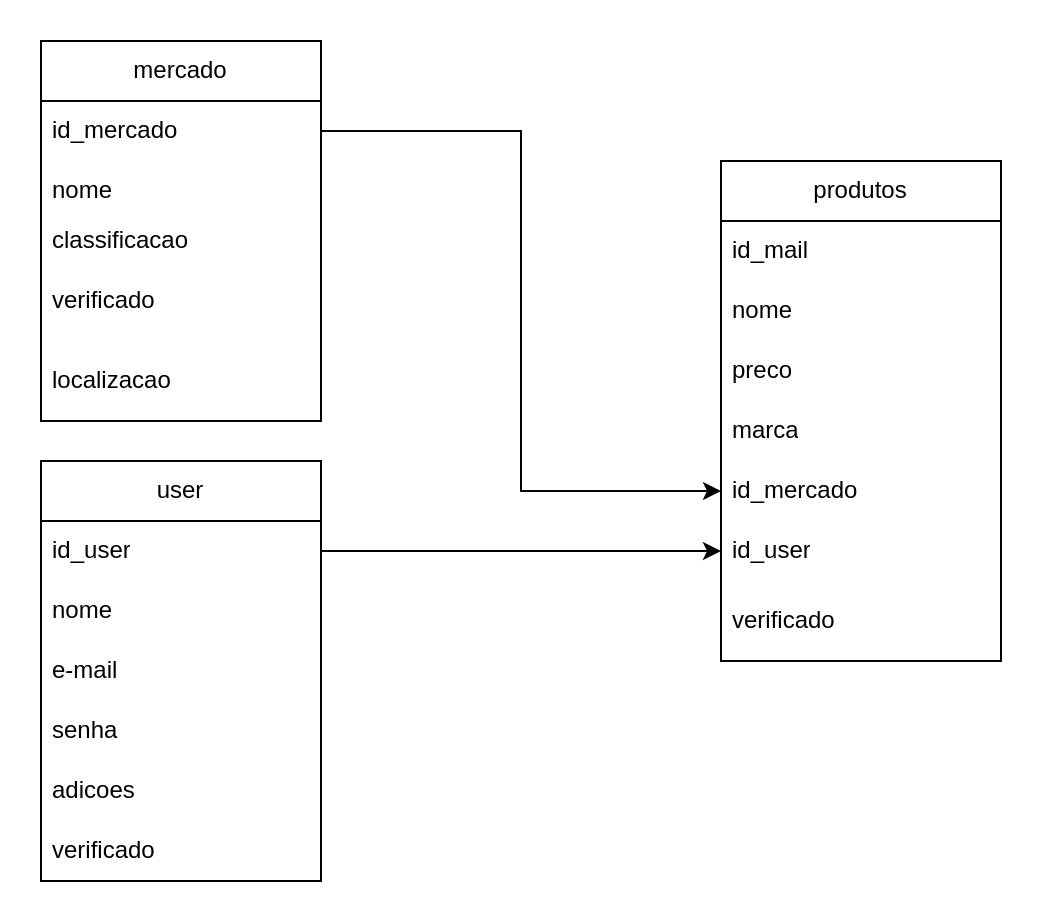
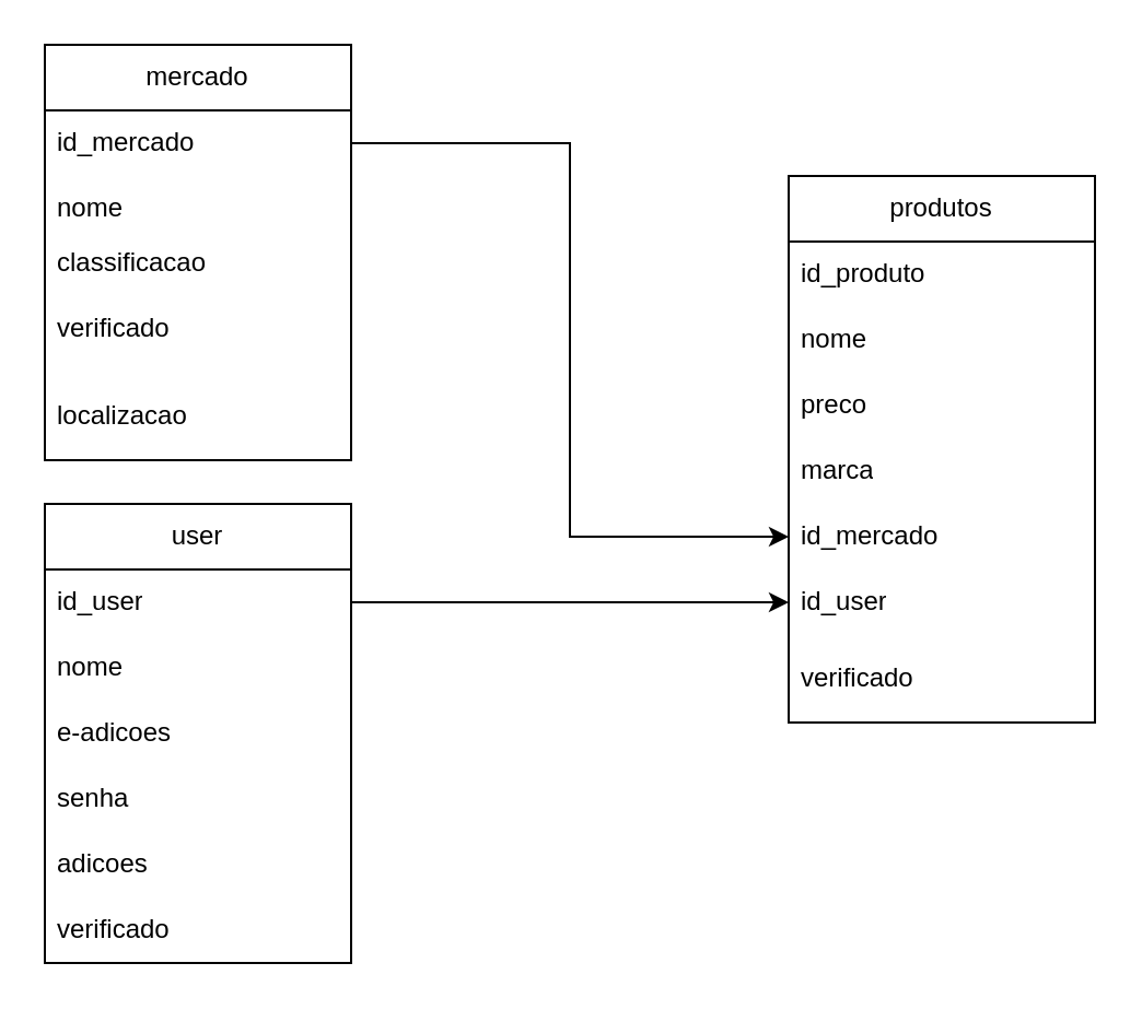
- <mxCell id="16" value="id_mail" style="text;strokeColor=none;fillColor=none;align=left;verticalAlign=middle;spacingLeft=4;spacingRight=4;overflow=hidden;points=[[0,0.5],[1,0.5]];portConstraint=eastwest;rotatable=0;whiteSpace=wrap;html=1;" parent="15" vertex="1"><mxGeometry y="30" width="140" height="30" as="geometry" /></mxCell>
+ <mxCell id="16" value="id_produto" style="text;strokeColor=none;fillColor=none;align=left;verticalAlign=middle;spacingLeft=4;spacingRight=4;overflow=hidden;points=[[0,0.5],[1,0.5]];portConstraint=eastwest;rotatable=0;whiteSpace=wrap;html=1;" parent="15" vertex="1"><mxGeometry y="30" width="140" height="30" as="geometry" /></mxCell>
- <mxCell id="5" value="e-mail" style="text;strokeColor=none;fillColor=none;align=left;verticalAlign=middle;spacingLeft=4;spacingRight=4;overflow=hidden;points=[[0,0.5],[1,0.5]];portConstraint=eastwest;rotatable=0;whiteSpace=wrap;html=1;" parent="2" vertex="1"><mxGeometry y="90" width="140" height="30" as="geometry" /></mxCell>
+ <mxCell id="5" value="e-adicoes" style="text;strokeColor=none;fillColor=none;align=left;verticalAlign=middle;spacingLeft=4;spacingRight=4;overflow=hidden;points=[[0,0.5],[1,0.5]];portConstraint=eastwest;rotatable=0;whiteSpace=wrap;html=1;" parent="2" vertex="1"><mxGeometry y="90" width="140" height="30" as="geometry" /></mxCell>
